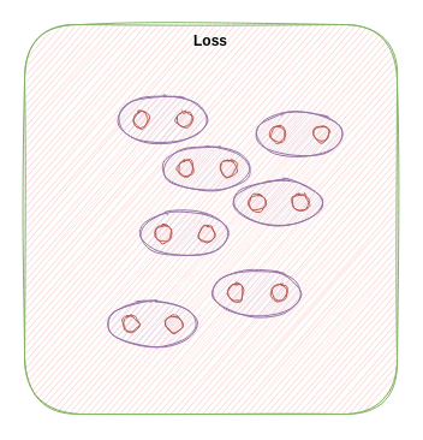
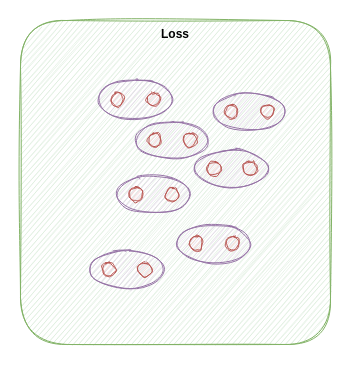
- <mxCell id="2" value="&lt;b&gt;Loss&lt;/b&gt;" style="rounded=1;whiteSpace=wrap;html=1;sketch=1;fillColor=#f8cecc;strokeColor=#82b366;verticalAlign=top;" parent="1" vertex="1"><mxGeometry x="20" y="20" width="310" height="324" as="geometry" /></mxCell>
+ <mxCell id="2" value="&lt;b&gt;Loss&lt;/b&gt;" style="rounded=1;whiteSpace=wrap;html=1;sketch=1;fillColor=#d5e8d4;strokeColor=#82b366;verticalAlign=top;" parent="1" vertex="1"><mxGeometry x="20" y="20" width="310" height="324" as="geometry" /></mxCell>
